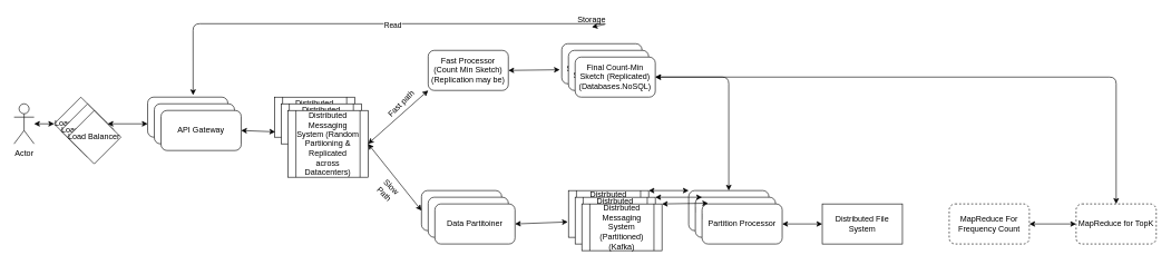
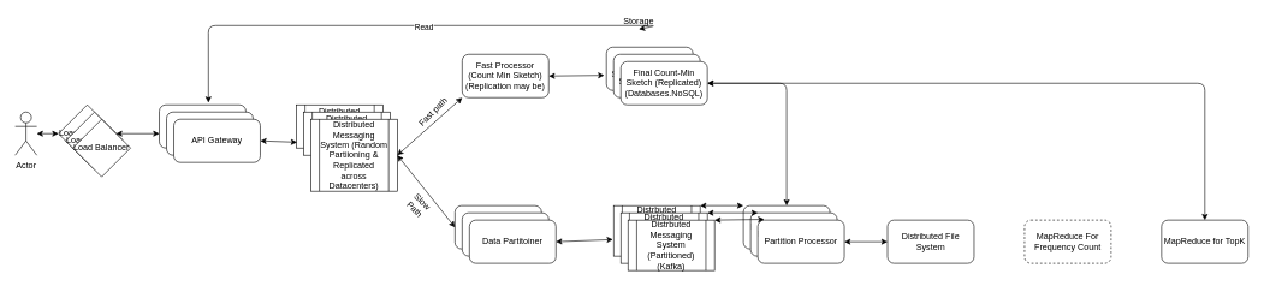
- <mxCell id="23" value="Distributed File System" style="whiteSpace=wrap;html=1;rounded=0;" parent="1" vertex="1"><mxGeometry x="1230" y="305" width="120" height="60" as="geometry" /></mxCell>
+ <mxCell id="23" value="Distributed File System" style="rounded=1;whiteSpace=wrap;html=1;" parent="1" vertex="1"><mxGeometry x="1230" y="305" width="120" height="60" as="geometry" /></mxCell>
- <mxCell id="37" value="" style="endArrow=classic;startArrow=classic;html=1;exitX=1;exitY=0.5;exitDx=0;exitDy=0;entryX=0;entryY=0.5;entryDx=0;entryDy=0;" parent="1" source="24" target="25" edge="1"><mxGeometry width="50" height="50" relative="1" as="geometry"><mxPoint x="1400" y="255" as="sourcePoint" /><mxPoint x="1450" y="205" as="targetPoint" /></mxGeometry></mxCell>
- <mxCell id="25" value="MapReduce for TopK" style="rounded=1;whiteSpace=wrap;html=1;dashed=1;" parent="1" vertex="1"><mxGeometry x="1610" y="305" width="120" height="60" as="geometry" /></mxCell>
+ <mxCell id="25" value="MapReduce for TopK" style="rounded=1;whiteSpace=wrap;html=1;" parent="1" vertex="1"><mxGeometry x="1610" y="305" width="120" height="60" as="geometry" /></mxCell>
